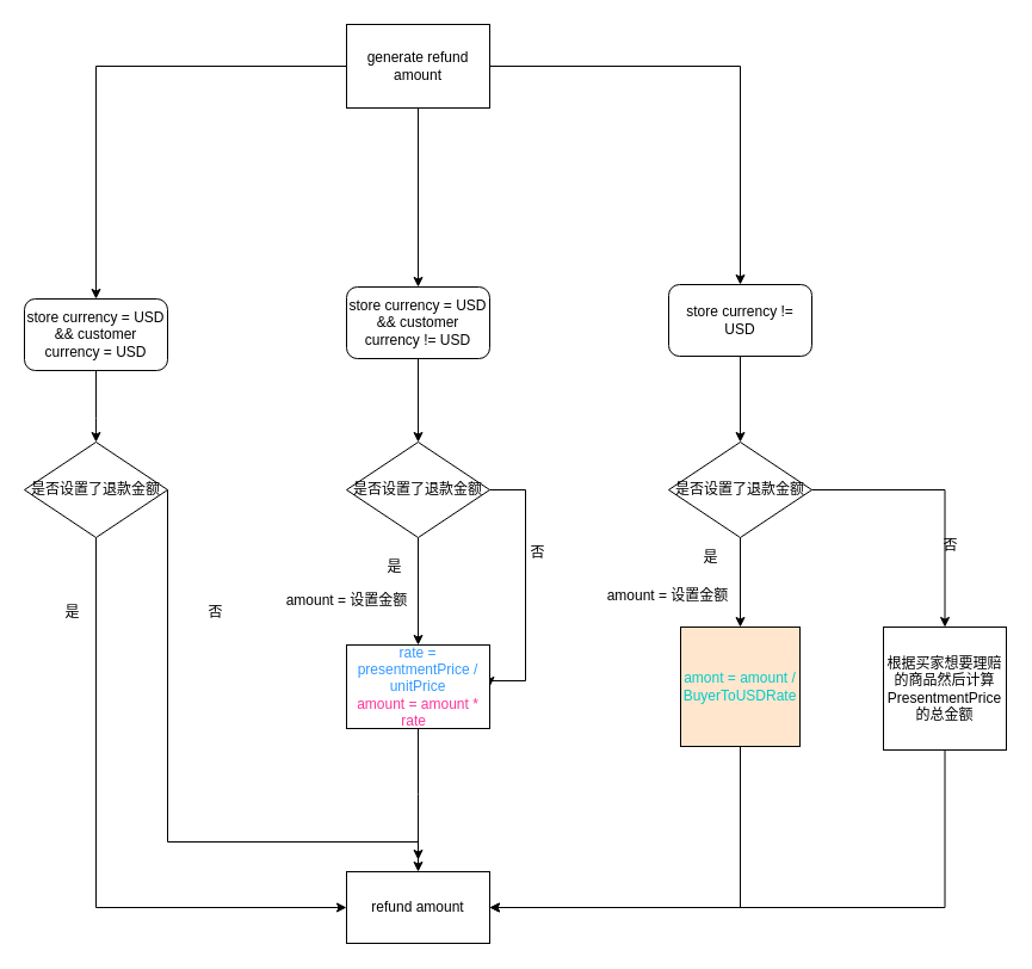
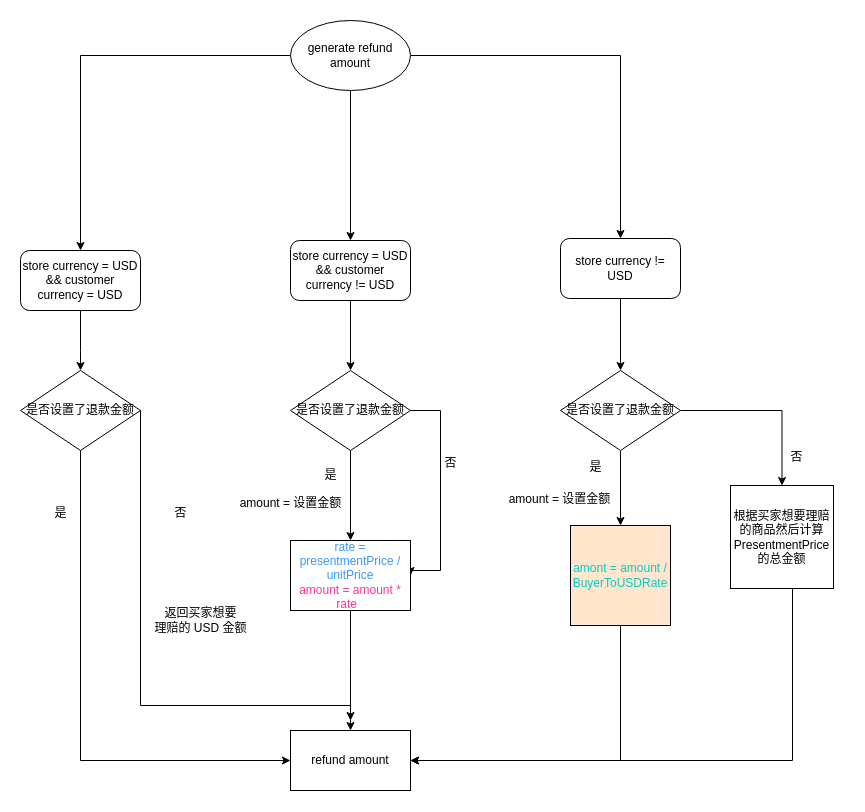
- <mxCell id="5" value="generate refund amount" style="rounded=0;whiteSpace=wrap;html=1;" vertex="1" parent="1"><mxGeometry x="290" y="20" width="120" height="70" as="geometry" /></mxCell>
+ <mxCell id="5" value="generate refund amount" style="ellipse;whiteSpace=wrap;html=1;" vertex="1" parent="1"><mxGeometry x="290" y="20" width="120" height="70" as="geometry" /></mxCell>
- <mxCell id="34" value="根据买家想要理赔的商品然后计算 PresentmentPrice的总金额" style="whiteSpace=wrap;html=1;aspect=fixed;" vertex="1" parent="1"><mxGeometry x="740" y="525" width="103" height="103" as="geometry" /></mxCell>
+ <mxCell id="34" value="根据买家想要理赔的商品然后计算 PresentmentPrice的总金额" style="whiteSpace=wrap;html=1;aspect=fixed;" vertex="1" parent="1"><mxGeometry x="730" y="485" width="103" height="103" as="geometry" /></mxCell>
+ <mxCell id="18" value="返回买家想要&lt;br&gt;理赔的 USD 金额" style="text;html=1;align=center;verticalAlign=middle;resizable=0;points=[];autosize=1;strokeColor=none;fillColor=none;" vertex="1" parent="1"><mxGeometry x="140" y="600" width="120" height="40" as="geometry" /></mxCell>
